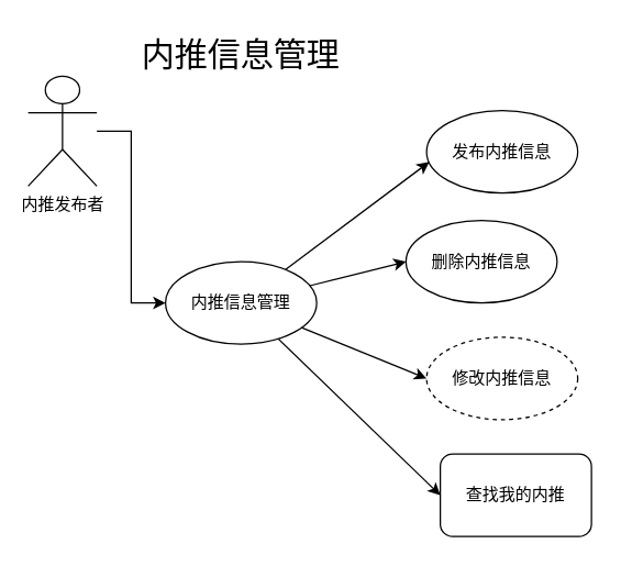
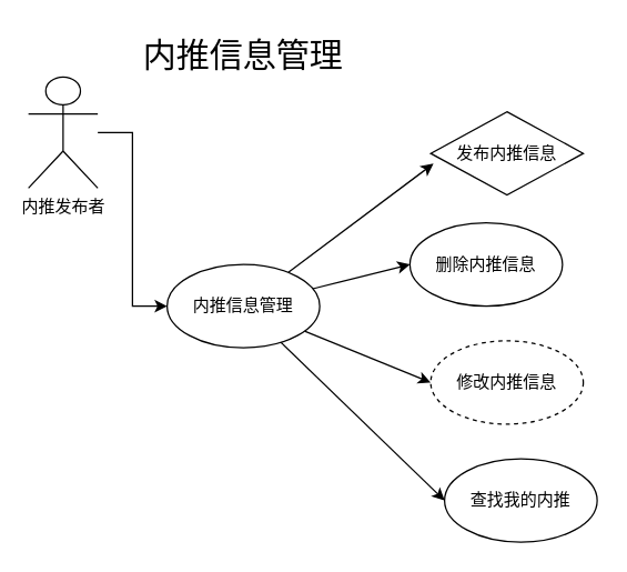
- <mxCell id="10" value="发布内推信息" style="ellipse;whiteSpace=wrap;html=1;" vertex="1" parent="1"><mxGeometry x="310" y="80" width="110" height="60" as="geometry" /></mxCell>
+ <mxCell id="10" value="发布内推信息" style="rhombus;whiteSpace=wrap;html=1;" vertex="1" parent="1"><mxGeometry x="310" y="80" width="110" height="60" as="geometry" /></mxCell>
- <mxCell id="12" value="查找我的内推" style="whiteSpace=wrap;html=1;rounded=1;" vertex="1" parent="1"><mxGeometry x="320" y="330" width="110" height="60" as="geometry" /></mxCell>
+ <mxCell id="12" value="查找我的内推" style="ellipse;whiteSpace=wrap;html=1;" vertex="1" parent="1"><mxGeometry x="320" y="330" width="110" height="60" as="geometry" /></mxCell>
